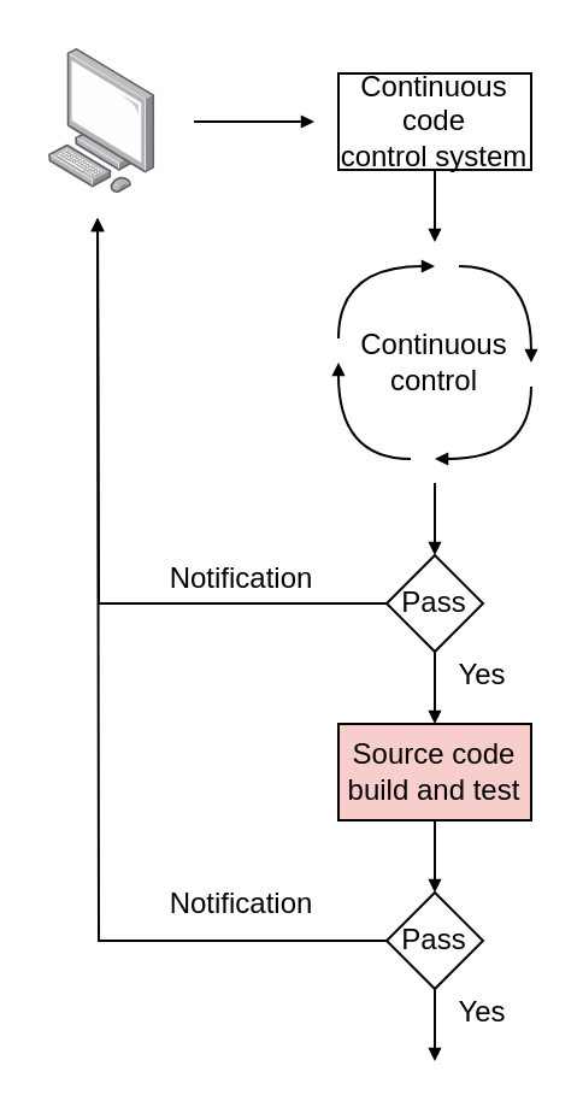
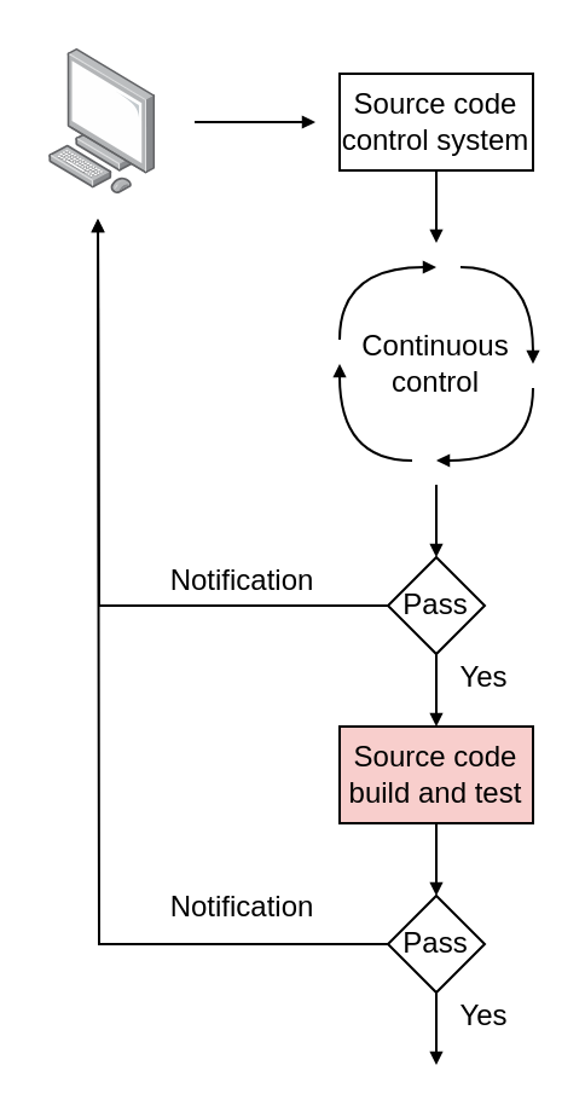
- <mxCell id="3" value="Continuous code &lt;br&gt;control system" style="rounded=0;whiteSpace=wrap;html=1;" vertex="1" parent="1"><mxGeometry x="140" y="30" width="80" height="40" as="geometry" /></mxCell>
+ <mxCell id="3" value="Source code &lt;br&gt;control system" style="rounded=0;whiteSpace=wrap;html=1;" vertex="1" parent="1"><mxGeometry x="140" y="30" width="80" height="40" as="geometry" /></mxCell>
